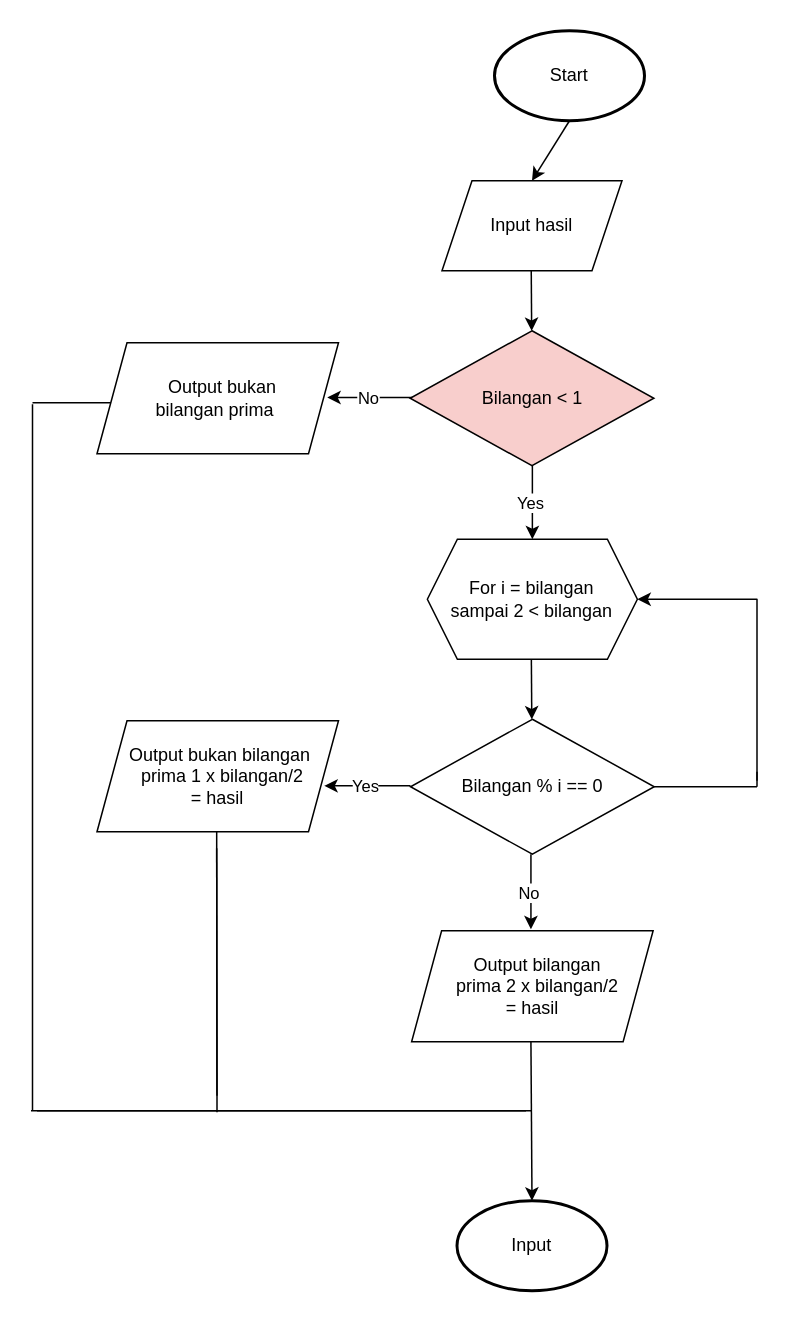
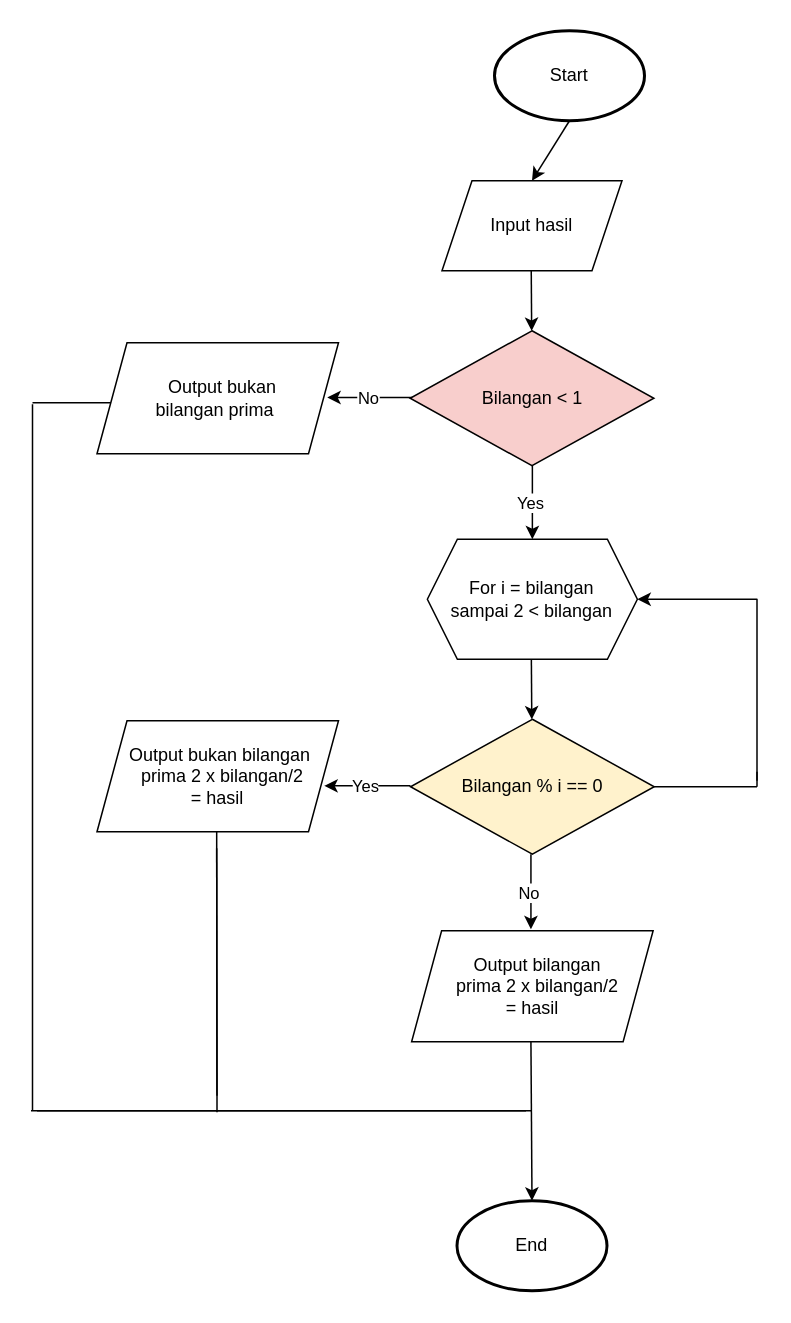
- <mxCell id="22" value="&lt;div style=&quot;&quot;&gt;&lt;span style=&quot;background-color: initial;&quot;&gt;&amp;nbsp;Output bukan&amp;nbsp;&lt;/span&gt;&lt;span style=&quot;background-color: initial;&quot;&gt;bilangan&lt;/span&gt;&lt;/div&gt;&lt;div style=&quot;&quot;&gt;&lt;span style=&quot;background-color: initial;&quot;&gt;&amp;nbsp; prima 1 x bilangan/2&lt;/span&gt;&lt;/div&gt;&lt;div style=&quot;&quot;&gt;&lt;span style=&quot;background-color: initial;&quot;&gt;= hasil&lt;/span&gt;&lt;/div&gt;" style="shape=parallelogram;perimeter=parallelogramPerimeter;whiteSpace=wrap;html=1;fixedSize=1;align=center;" vertex="1" parent="1"><mxGeometry x="64" y="480" width="161" height="74" as="geometry" /></mxCell>
+ <mxCell id="22" value="&lt;div style=&quot;&quot;&gt;&lt;span style=&quot;background-color: initial;&quot;&gt;&amp;nbsp;Output bukan&amp;nbsp;&lt;/span&gt;&lt;span style=&quot;background-color: initial;&quot;&gt;bilangan&lt;/span&gt;&lt;/div&gt;&lt;div style=&quot;&quot;&gt;&lt;span style=&quot;background-color: initial;&quot;&gt;&amp;nbsp; prima 2 x bilangan/2&lt;/span&gt;&lt;/div&gt;&lt;div style=&quot;&quot;&gt;&lt;span style=&quot;background-color: initial;&quot;&gt;= hasil&lt;/span&gt;&lt;/div&gt;" style="shape=parallelogram;perimeter=parallelogramPerimeter;whiteSpace=wrap;html=1;fixedSize=1;align=center;" vertex="1" parent="1"><mxGeometry x="64" y="480" width="161" height="74" as="geometry" /></mxCell>
- <mxCell id="16" value="Bilangan % i == 0" style="rhombus;whiteSpace=wrap;html=1;" vertex="1" parent="1"><mxGeometry x="273" y="479" width="162.5" height="90" as="geometry" /></mxCell>
+ <mxCell id="16" value="Bilangan % i == 0" style="rhombus;whiteSpace=wrap;html=1;fillColor=#fff2cc;" vertex="1" parent="1"><mxGeometry x="273" y="479" width="162.5" height="90" as="geometry" /></mxCell>
- <mxCell id="32" value="Input" style="strokeWidth=2;html=1;shape=mxgraph.flowchart.start_1;whiteSpace=wrap;" vertex="1" parent="1"><mxGeometry x="304" y="800" width="100" height="60" as="geometry" /></mxCell>
+ <mxCell id="32" value="End" style="strokeWidth=2;html=1;shape=mxgraph.flowchart.start_1;whiteSpace=wrap;" vertex="1" parent="1"><mxGeometry x="304" y="800" width="100" height="60" as="geometry" /></mxCell>
